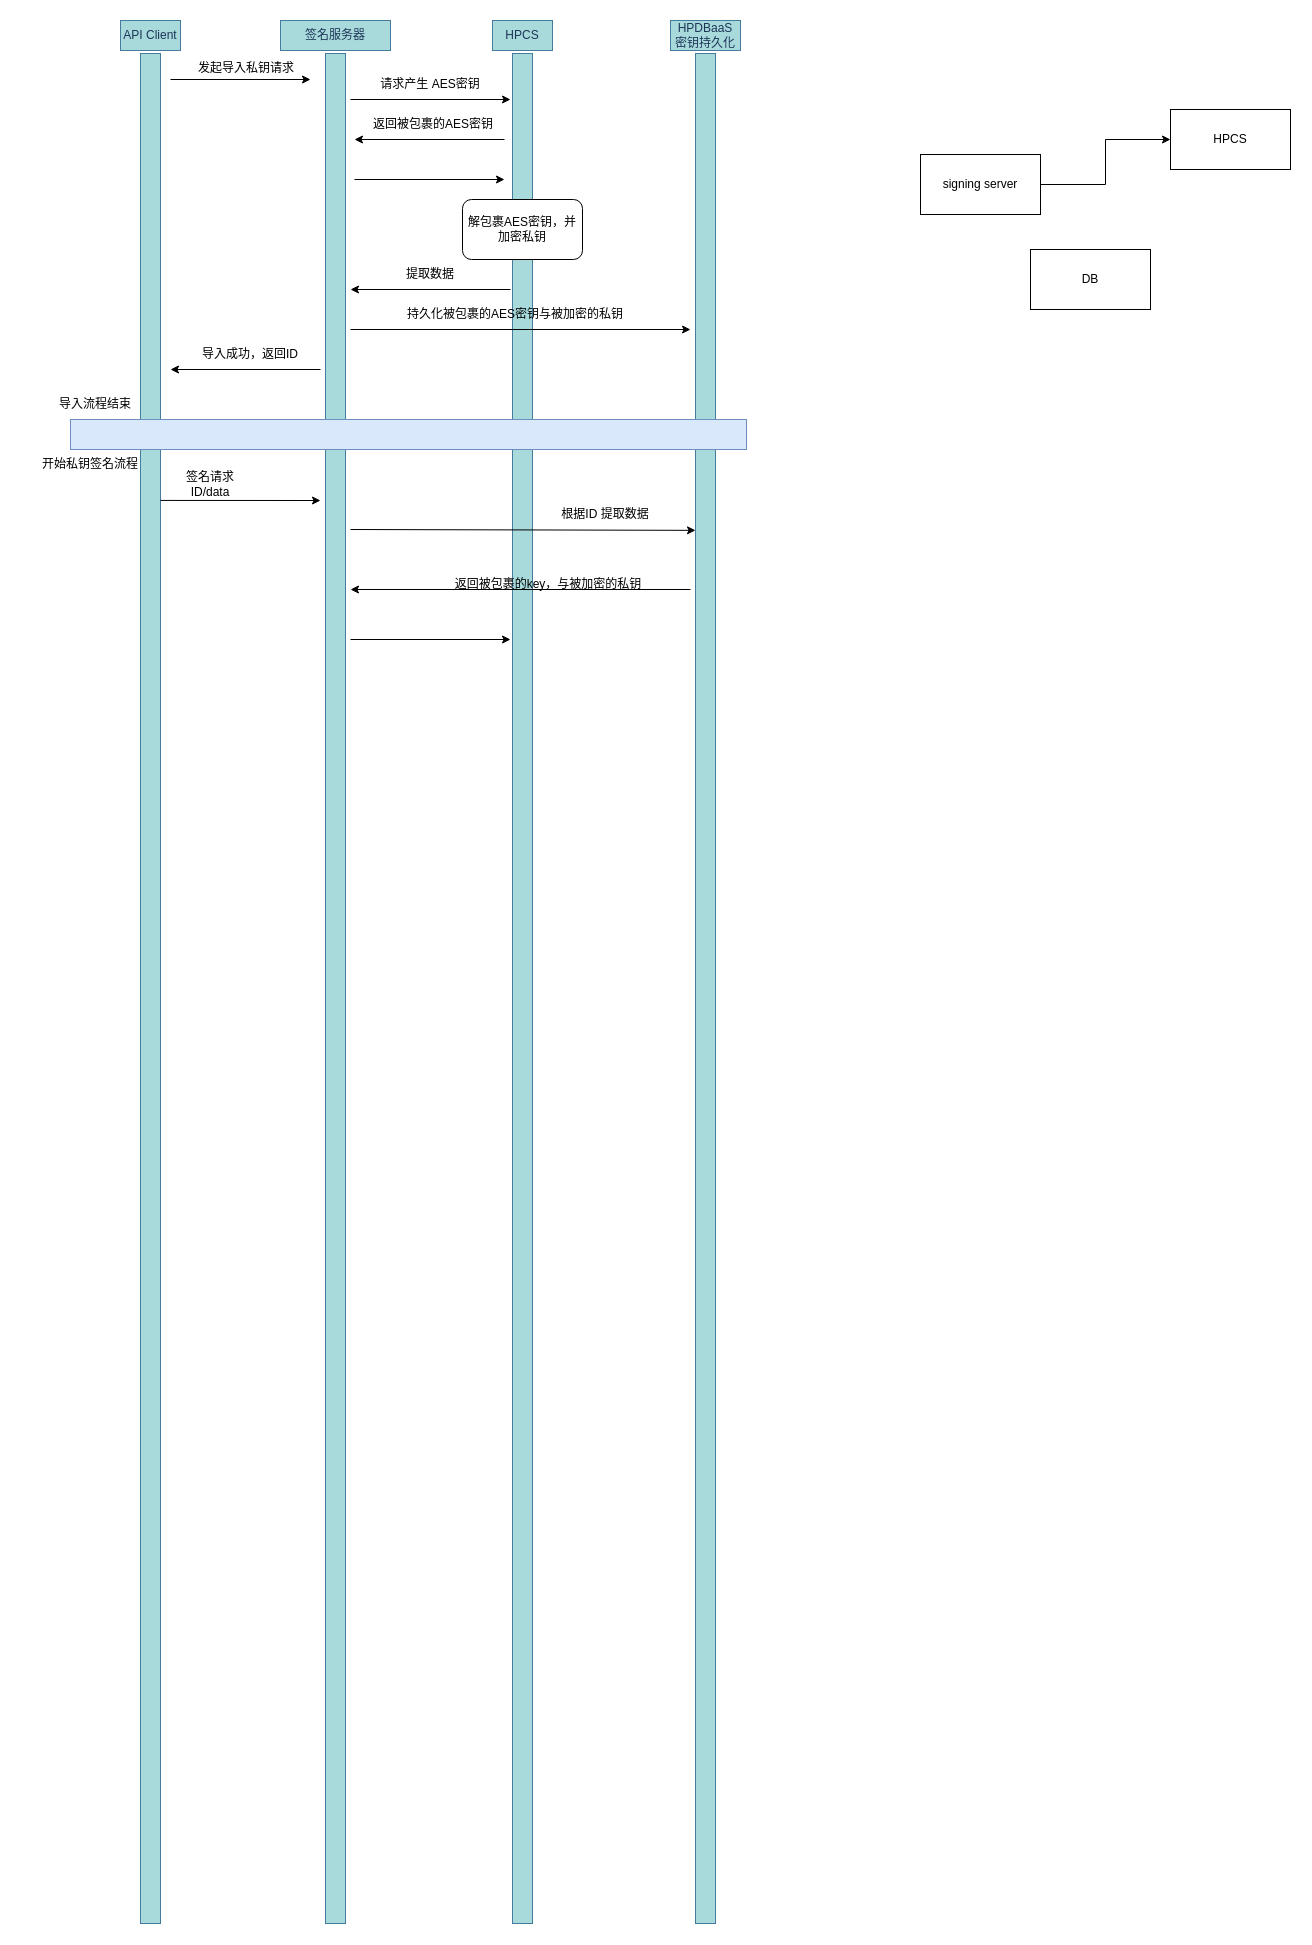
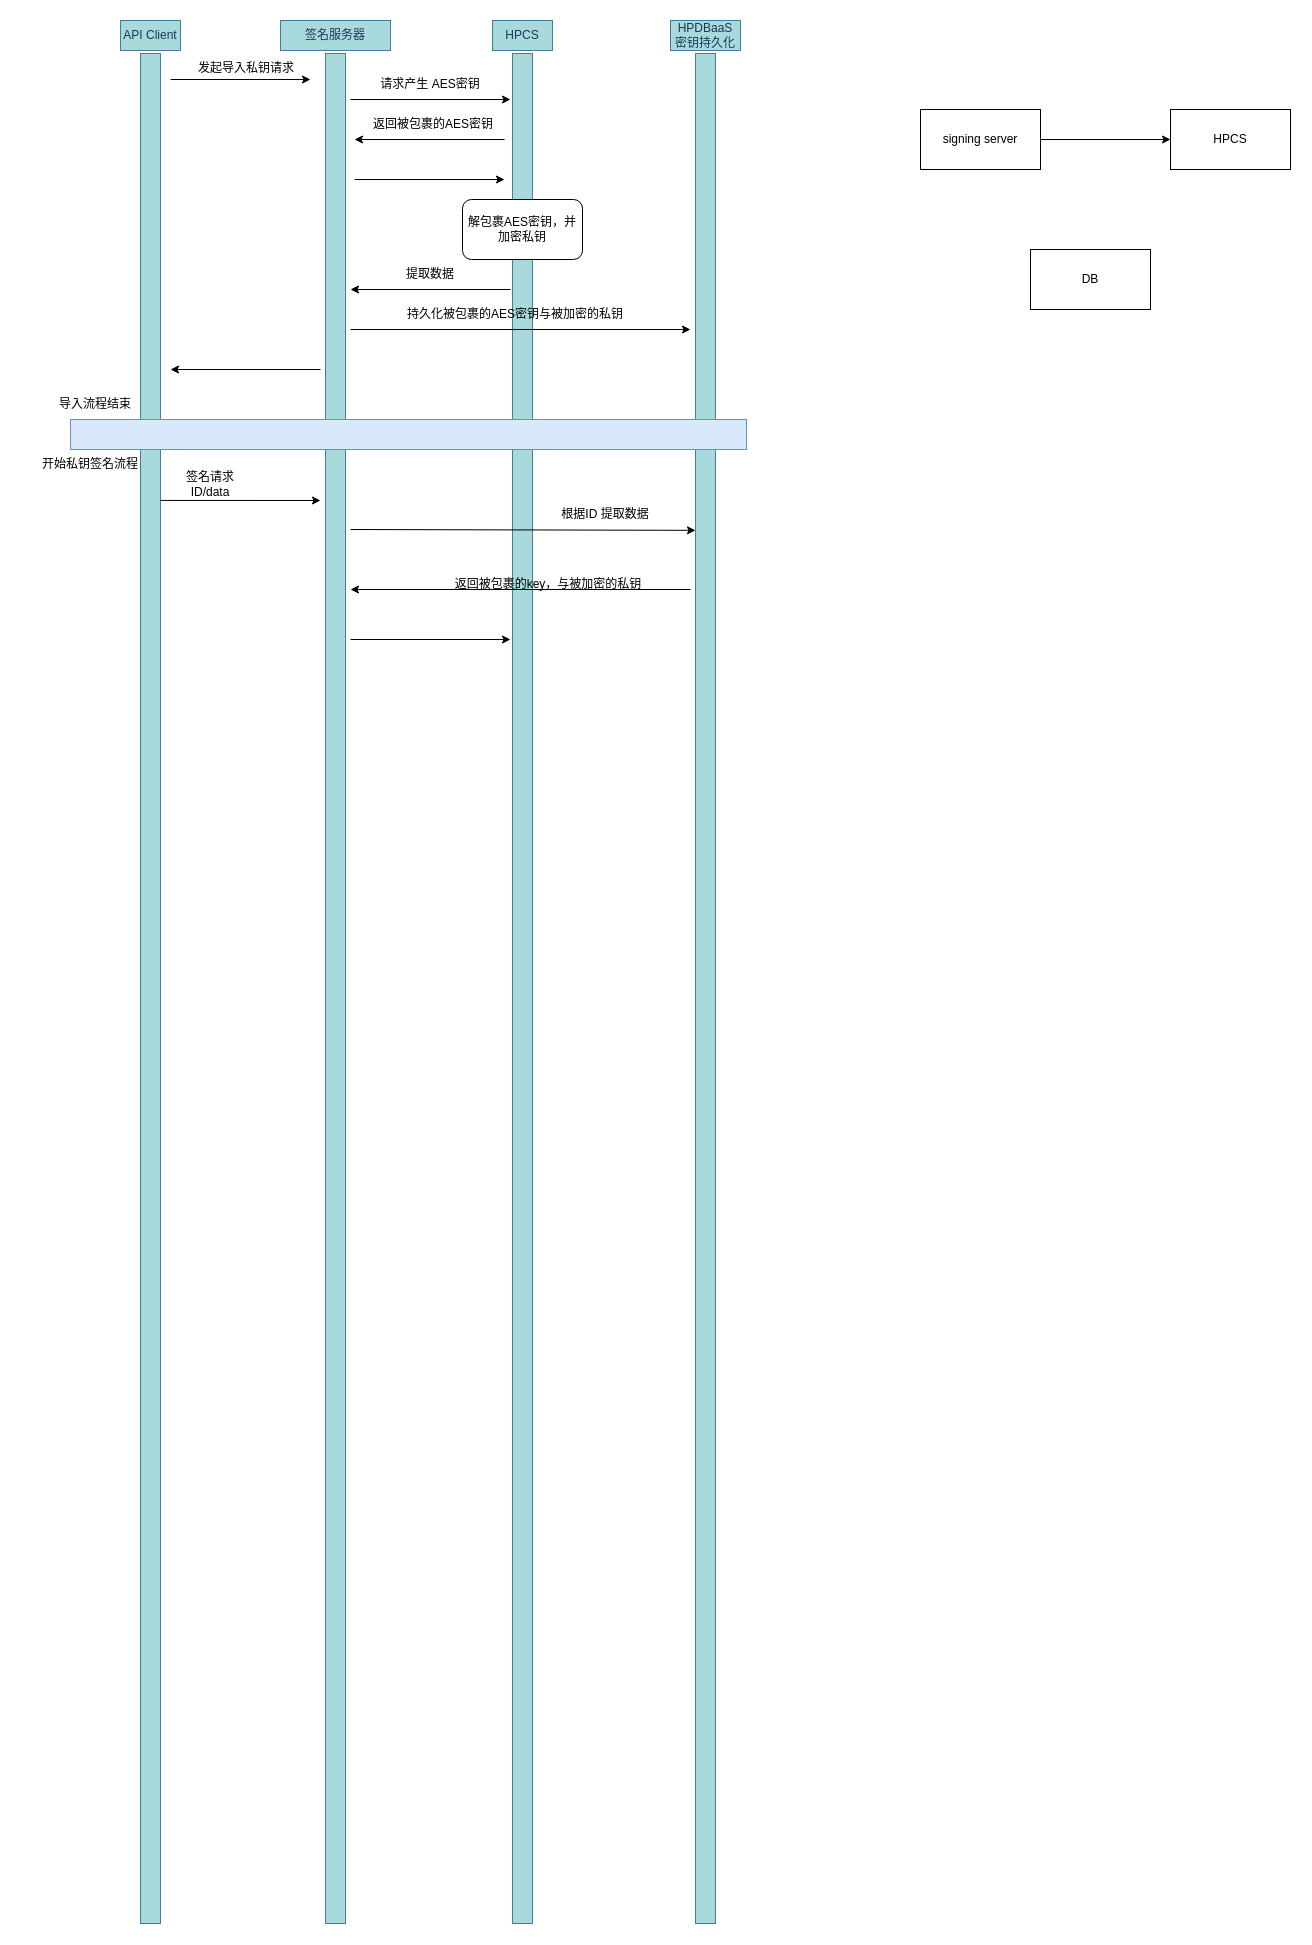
- <mxCell id="3" value="signing server" style="rounded=0;whiteSpace=wrap;html=1;" vertex="1" parent="1"><mxGeometry x="920" y="154" width="120" height="60" as="geometry" /></mxCell>
+ <mxCell id="3" value="signing server" style="rounded=0;whiteSpace=wrap;html=1;" vertex="1" parent="1"><mxGeometry x="920" y="109" width="120" height="60" as="geometry" /></mxCell>
- <mxCell id="27" value="导入成功，返回ID" style="text;html=1;strokeColor=none;fillColor=none;align=center;verticalAlign=middle;whiteSpace=wrap;rounded=0;" vertex="1" parent="1"><mxGeometry x="200" y="339" width="100" height="30" as="geometry" /></mxCell>
